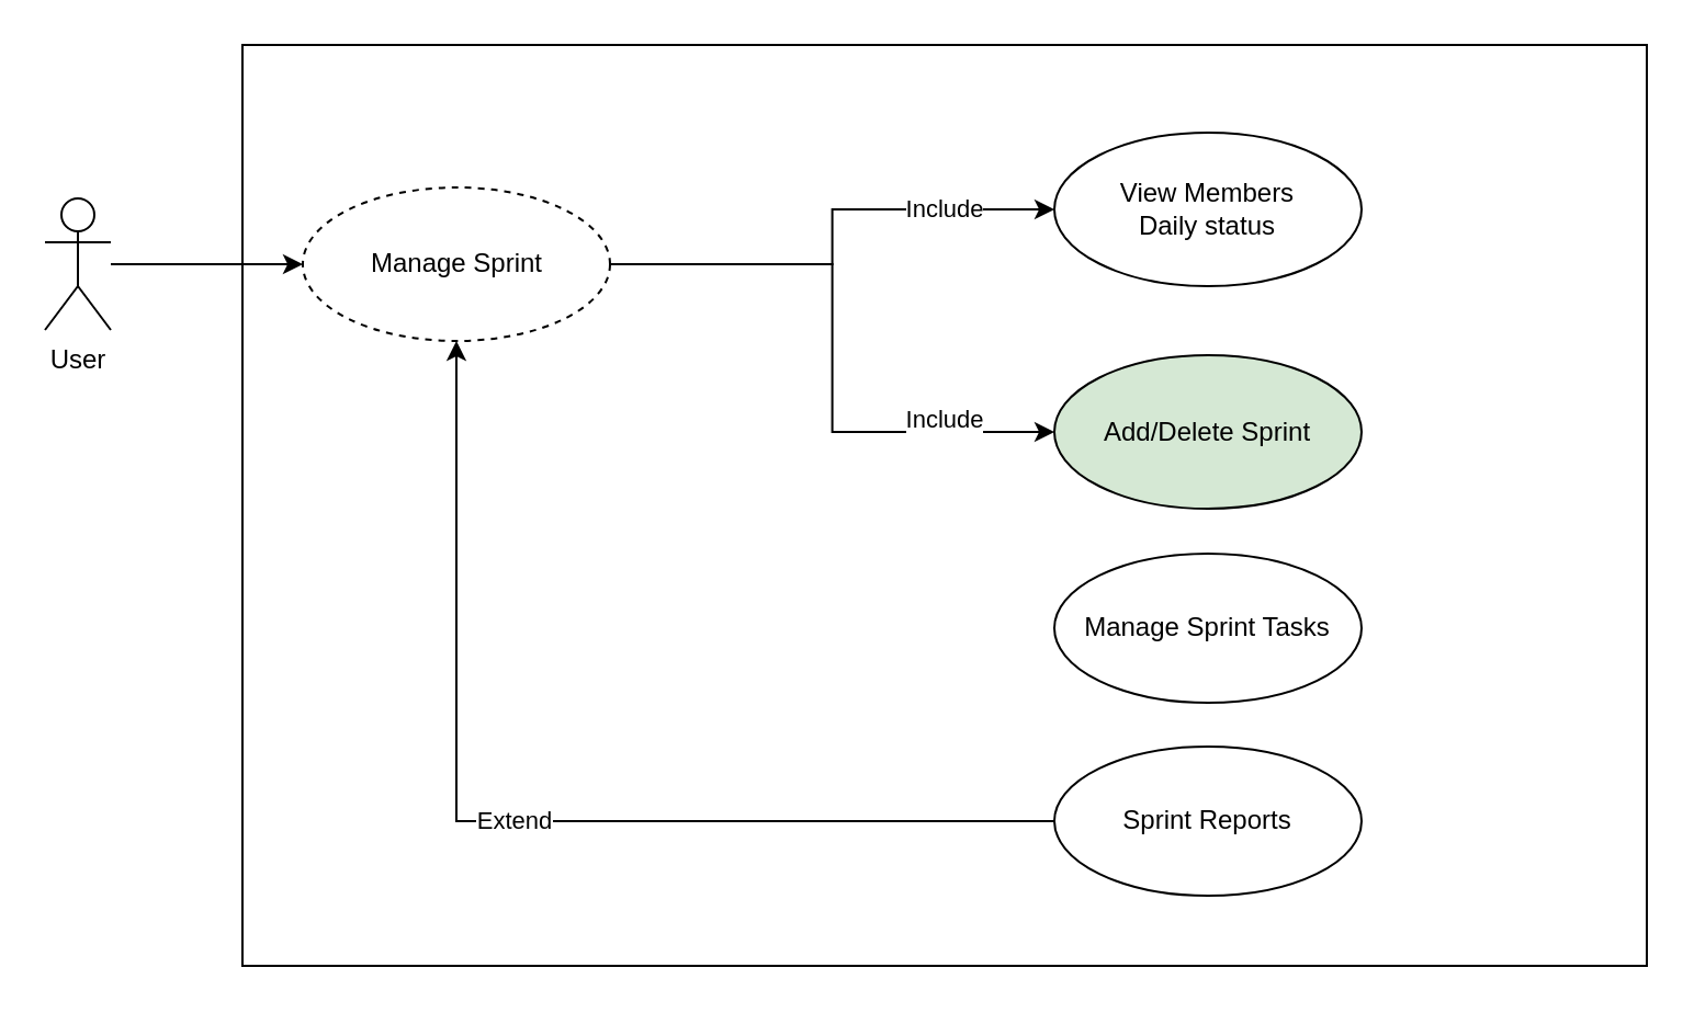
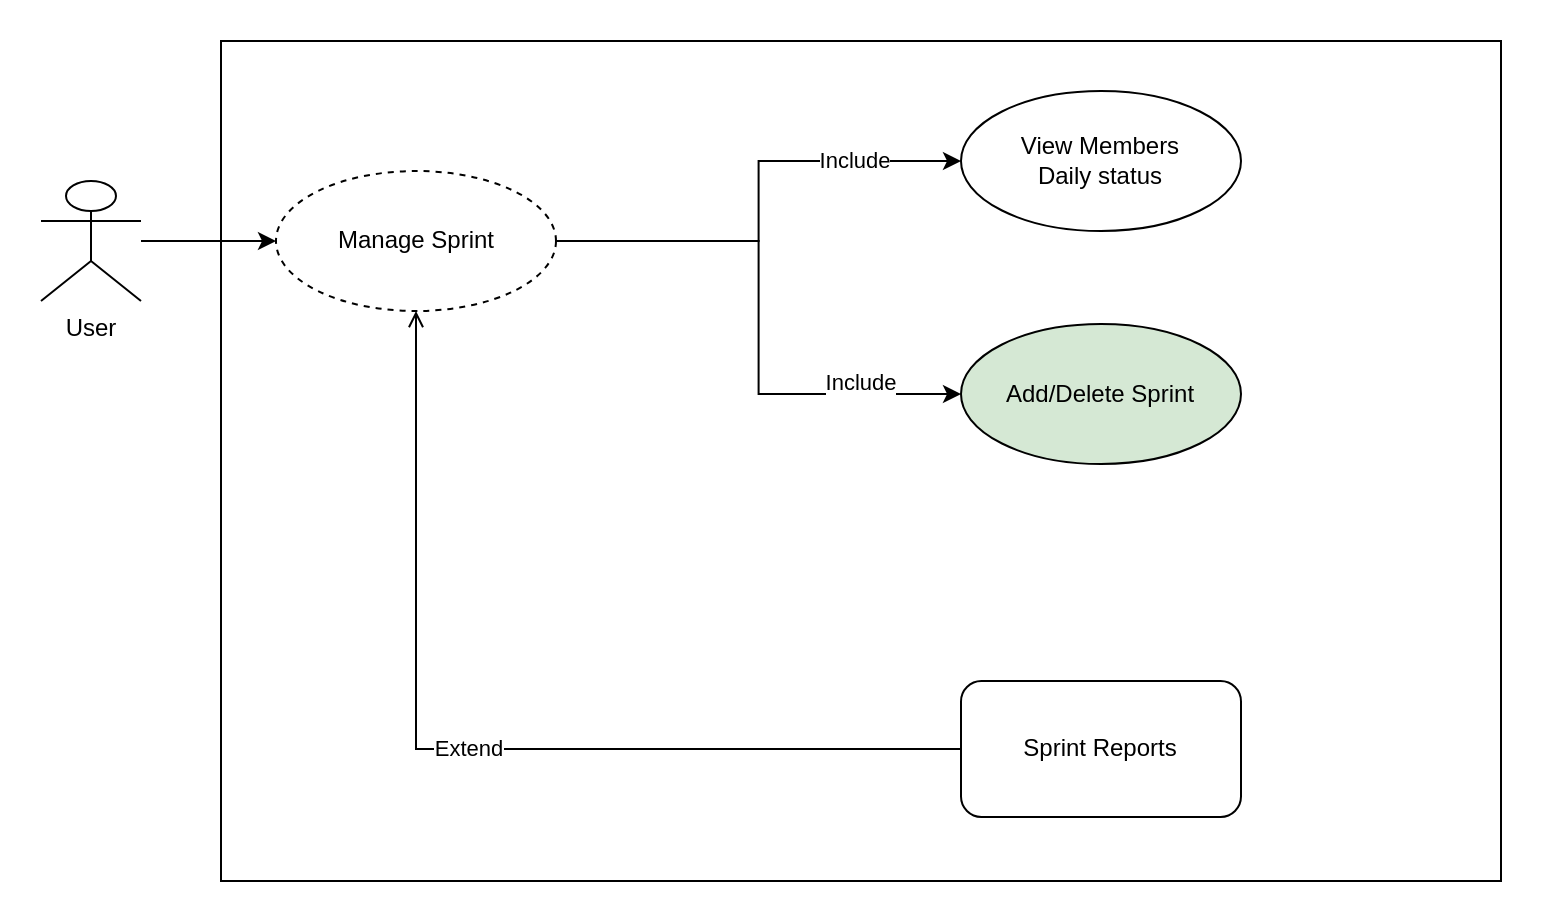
- <mxCell id="9" value="&lt;div&gt;View Members&lt;/div&gt;&lt;div&gt;Daily status&lt;br&gt;&lt;/div&gt;" style="ellipse;whiteSpace=wrap;html=1;" vertex="1" parent="1"><mxGeometry x="480" y="60" width="140" height="70" as="geometry" /></mxCell>
+ <mxCell id="9" value="&lt;div&gt;View Members&lt;/div&gt;&lt;div&gt;Daily status&lt;br&gt;&lt;/div&gt;" style="ellipse;whiteSpace=wrap;html=1;" vertex="1" parent="1"><mxGeometry x="480" y="45" width="140" height="70" as="geometry" /></mxCell>
- <mxCell id="4" value="User" style="shape=umlActor;verticalLabelPosition=bottom;labelBackgroundColor=#ffffff;verticalAlign=top;html=1;outlineConnect=0;" vertex="1" parent="1"><mxGeometry x="20" y="90" width="30" height="60" as="geometry" /></mxCell>
+ <mxCell id="4" value="User" style="shape=umlActor;verticalLabelPosition=bottom;labelBackgroundColor=#ffffff;verticalAlign=top;html=1;outlineConnect=0;" vertex="1" parent="1"><mxGeometry x="20" y="90" width="50" height="60" as="geometry" /></mxCell>
- <mxCell id="11" value="Extend" style="edgeStyle=orthogonalEdgeStyle;rounded=0;orthogonalLoop=1;jettySize=auto;html=1;" edge="1" parent="1" source="12" target="7"><mxGeometry relative="1" as="geometry" /></mxCell>
+ <mxCell id="11" value="Extend" style="edgeStyle=orthogonalEdgeStyle;rounded=0;orthogonalLoop=1;jettySize=auto;html=1;endArrow=open;" edge="1" parent="1" source="12" target="7"><mxGeometry relative="1" as="geometry" /></mxCell>
- <mxCell id="10" value="Manage Sprint Tasks" style="ellipse;whiteSpace=wrap;html=1;" vertex="1" parent="1"><mxGeometry x="480" y="252" width="140" height="68" as="geometry" /></mxCell>
- <mxCell id="12" value="Sprint Reports" style="ellipse;whiteSpace=wrap;html=1;" vertex="1" parent="1"><mxGeometry x="480" y="340" width="140" height="68" as="geometry" /></mxCell>
+ <mxCell id="12" value="Sprint Reports" style="whiteSpace=wrap;html=1;rounded=1;" vertex="1" parent="1"><mxGeometry x="480" y="340" width="140" height="68" as="geometry" /></mxCell>
